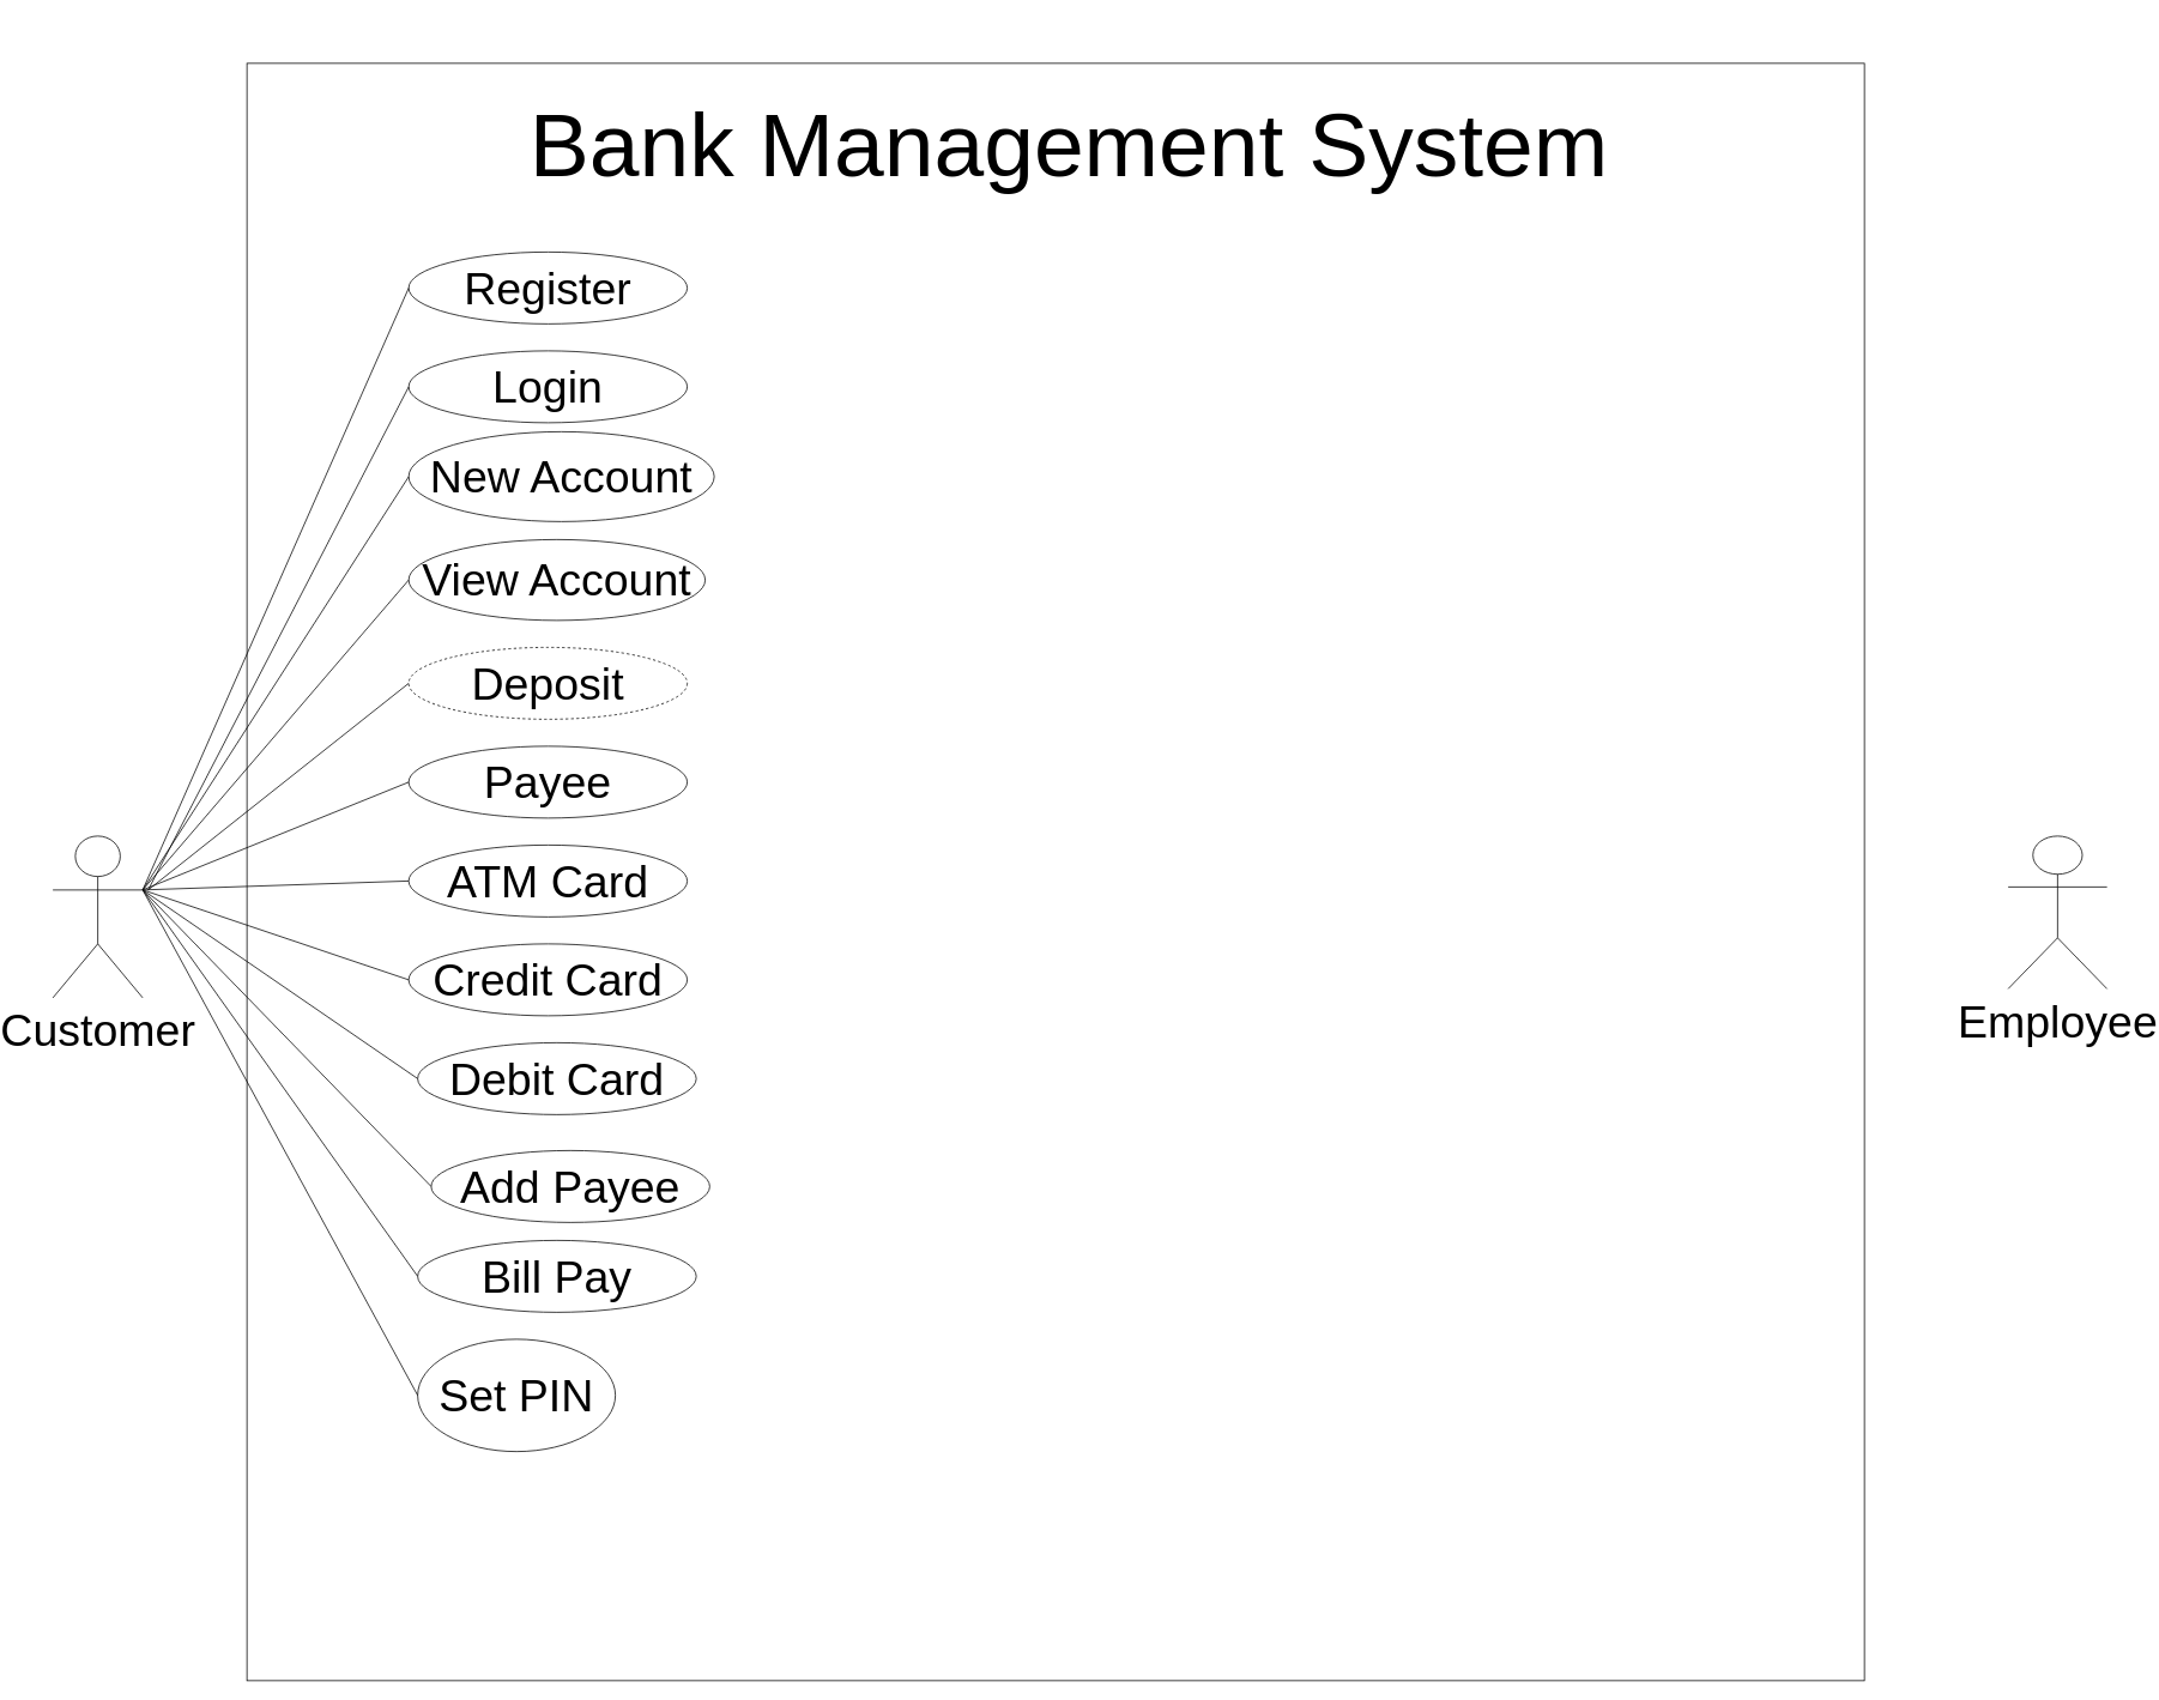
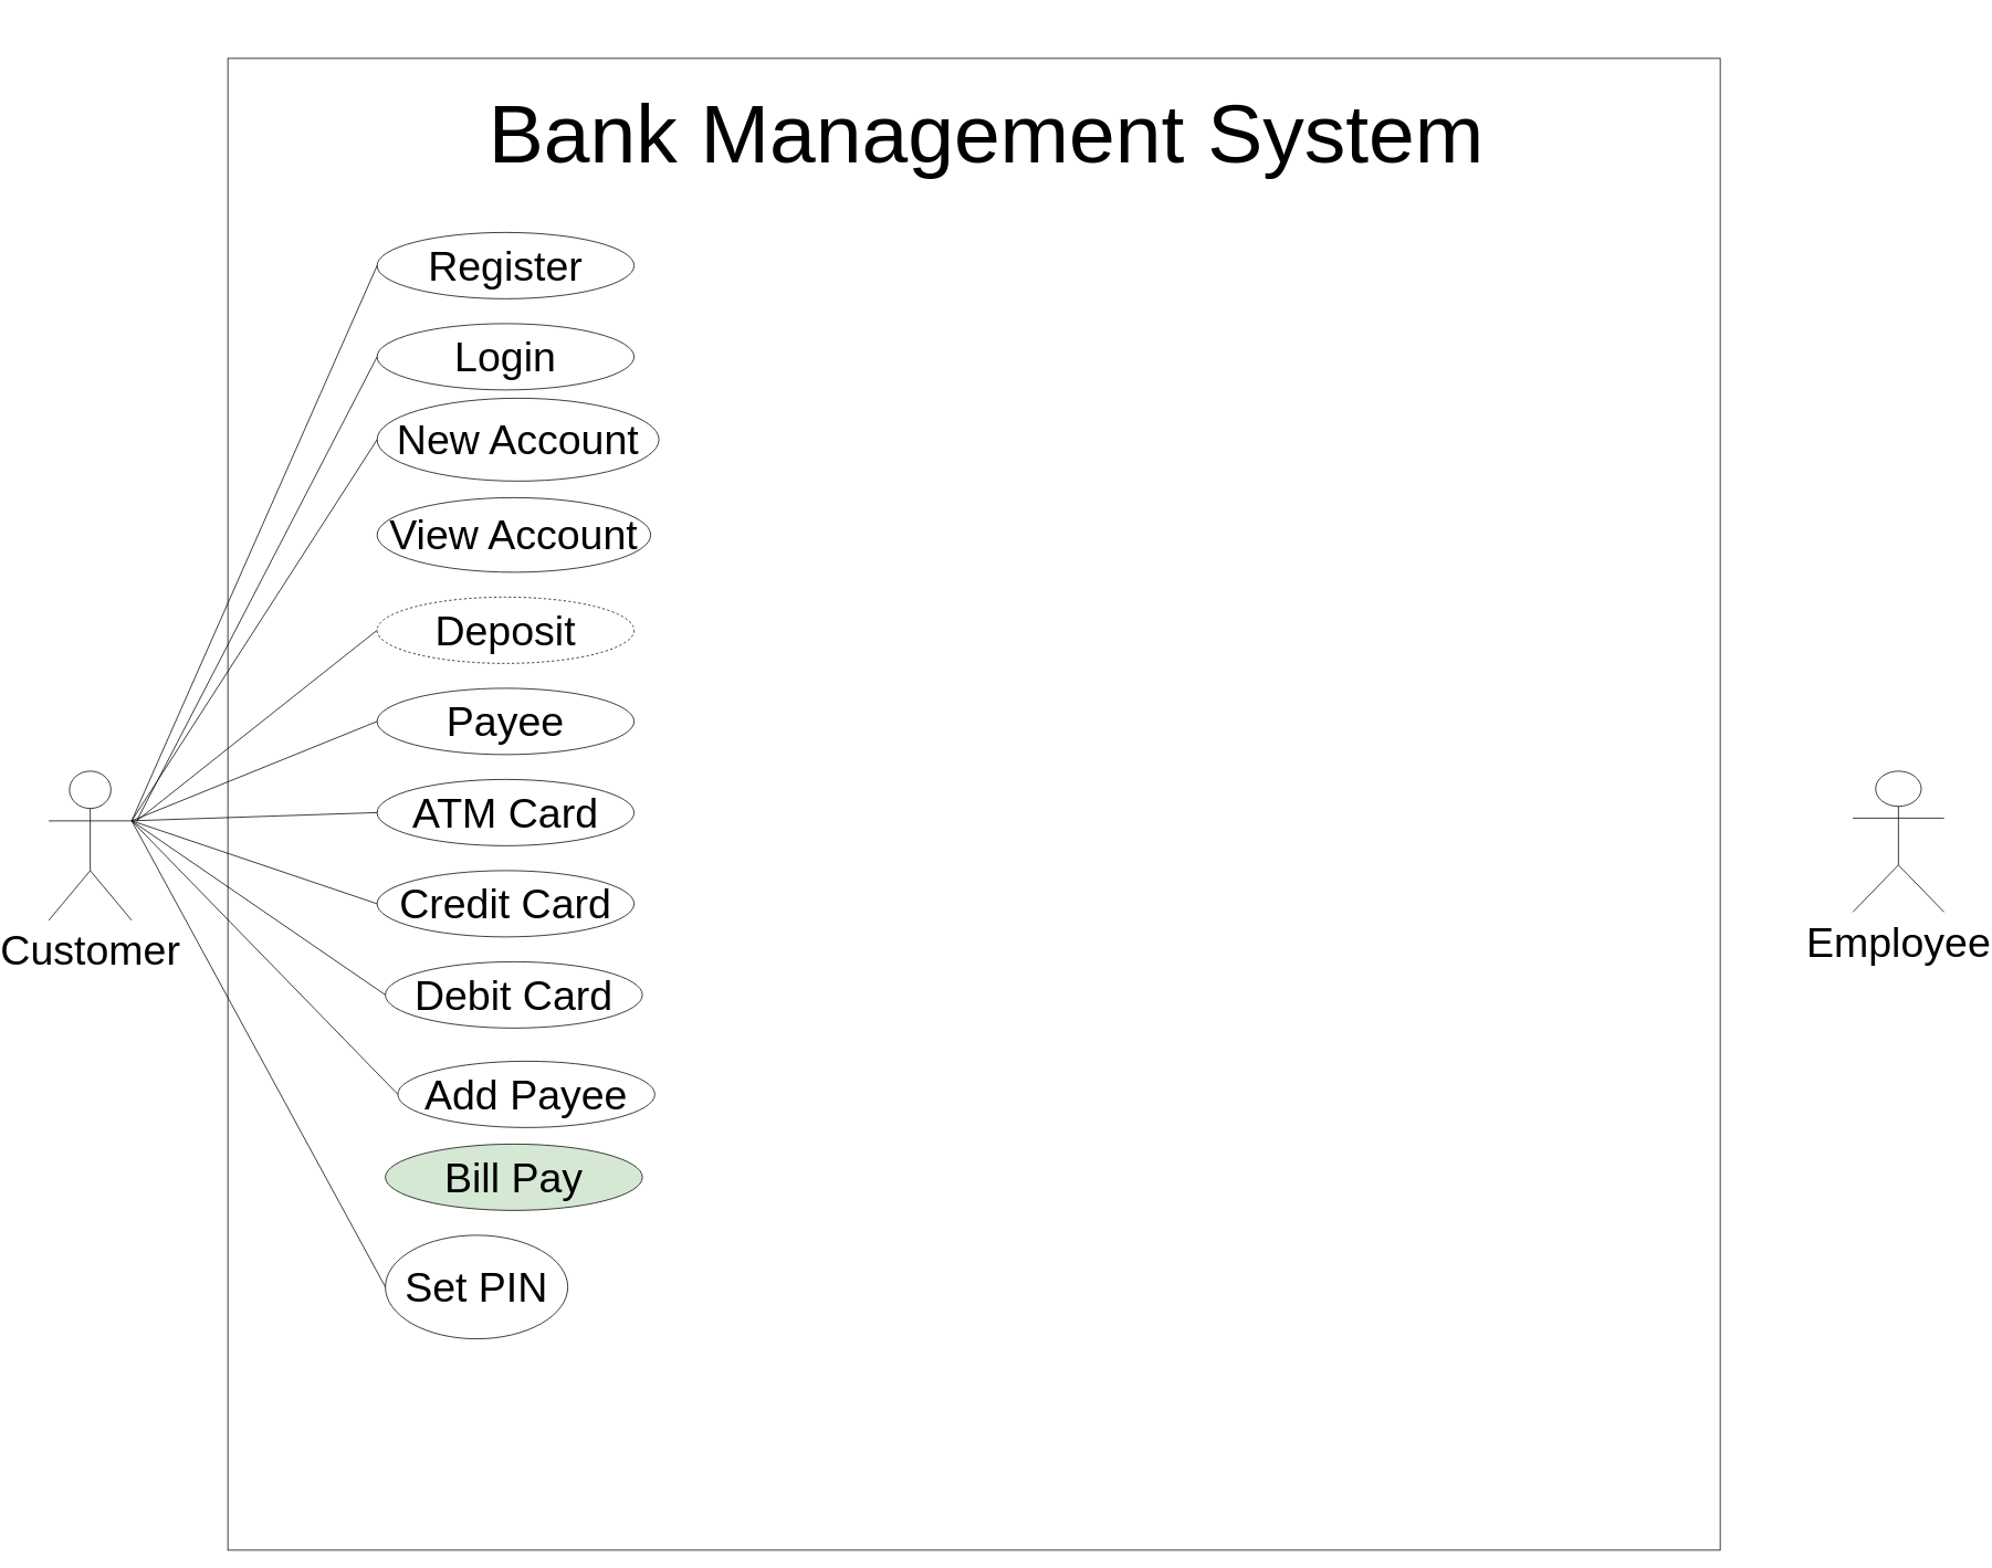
- <mxCell id="15" value="" style="endArrow=none;html=1;rounded=0;entryX=0;entryY=0.5;entryDx=0;entryDy=0;exitX=1;exitY=0.333;exitDx=0;exitDy=0;exitPerimeter=0;" edge="1" parent="1" source="3" target="10"><mxGeometry width="50" height="50" relative="1" as="geometry"><mxPoint x="136" y="1000" as="sourcePoint" /><mxPoint x="426" y="560" as="targetPoint" /></mxGeometry></mxCell>
- <mxCell id="28" value="" style="endArrow=none;html=1;rounded=0;exitX=1;exitY=0.333;exitDx=0;exitDy=0;exitPerimeter=0;entryX=0;entryY=0.5;entryDx=0;entryDy=0;" edge="1" parent="1" source="3" target="22"><mxGeometry width="50" height="50" relative="1" as="geometry"><mxPoint x="130" y="1000" as="sourcePoint" /><mxPoint x="426.001" y="330" as="targetPoint" /></mxGeometry></mxCell>
- <mxCell id="22" value="&lt;span style=&quot;font-size: 50px;&quot;&gt;Bill Pay&lt;/span&gt;" style="ellipse;whiteSpace=wrap;html=1;" vertex="1" parent="1"><mxGeometry x="426" y="1380" width="310" height="80" as="geometry" /></mxCell>
+ <mxCell id="22" value="&lt;span style=&quot;font-size: 50px;&quot;&gt;Bill Pay&lt;/span&gt;" style="ellipse;whiteSpace=wrap;html=1;fillColor=#d5e8d4;" vertex="1" parent="1"><mxGeometry x="426" y="1380" width="310" height="80" as="geometry" /></mxCell>
